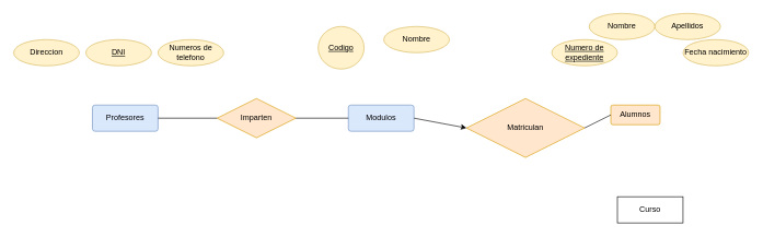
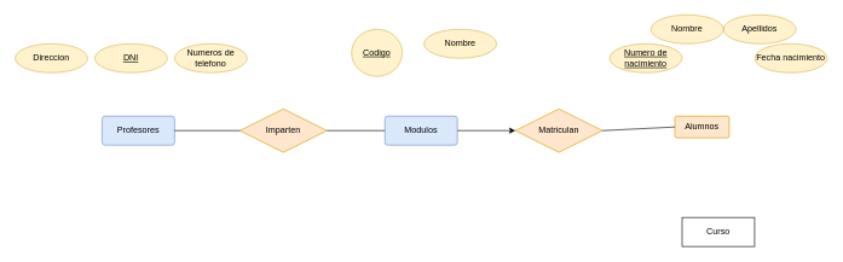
- <mxCell id="16" value="Numero de expediente" style="ellipse;whiteSpace=wrap;html=1;align=center;fontStyle=4;fillColor=#fff2cc;strokeColor=#d6b656;" vertex="1" parent="1"><mxGeometry x="840" y="60" width="100" height="40" as="geometry" /></mxCell>
+ <mxCell id="16" value="Numero de nacimiento" style="ellipse;whiteSpace=wrap;html=1;align=center;fontStyle=4;fillColor=#fff2cc;strokeColor=#d6b656;" vertex="1" parent="1"><mxGeometry x="840" y="60" width="100" height="40" as="geometry" /></mxCell>
- <mxCell id="5" value="Matriculan" style="shape=rhombus;perimeter=rhombusPerimeter;whiteSpace=wrap;html=1;align=center;fillColor=#ffe6cc;strokeColor=#d79b00;" vertex="1" parent="1"><mxGeometry x="710" y="150" width="180" height="90" as="geometry" /></mxCell>
+ <mxCell id="5" value="Matriculan" style="shape=rhombus;perimeter=rhombusPerimeter;whiteSpace=wrap;html=1;align=center;fillColor=#ffe6cc;strokeColor=#d79b00;" vertex="1" parent="1"><mxGeometry x="710" y="150" width="120" height="60" as="geometry" /></mxCell>
